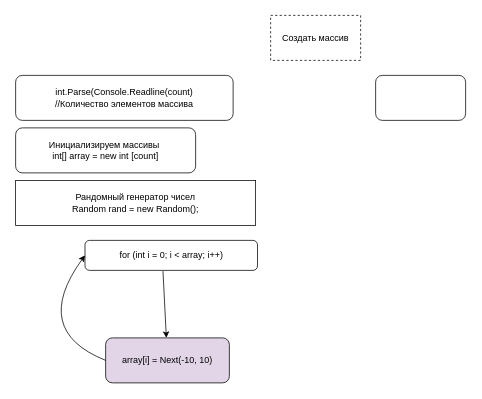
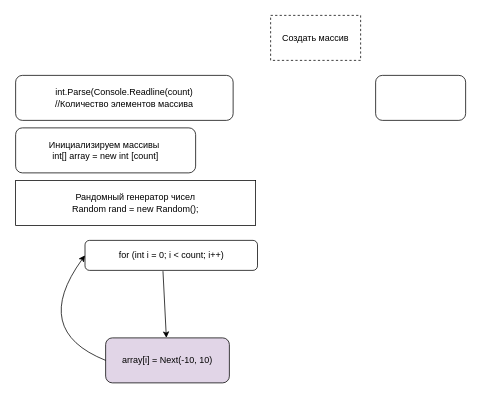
- <mxCell id="3" value="for (int i = 0; i &amp;lt; array; i++)" style="rounded=1;whiteSpace=wrap;html=1;" vertex="1" parent="1"><mxGeometry x="112.5" y="320" width="230" height="40" as="geometry" /></mxCell>
+ <mxCell id="3" value="for (int i = 0; i &amp;lt; count; i++)" style="rounded=1;whiteSpace=wrap;html=1;" vertex="1" parent="1"><mxGeometry x="112.5" y="320" width="230" height="40" as="geometry" /></mxCell>
